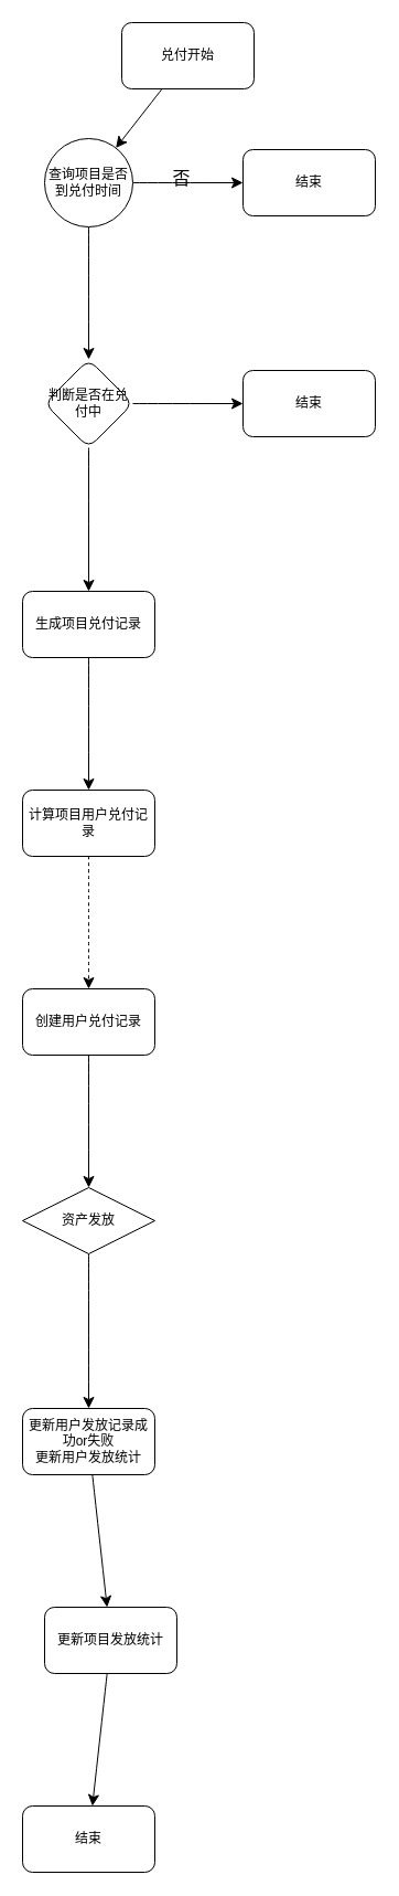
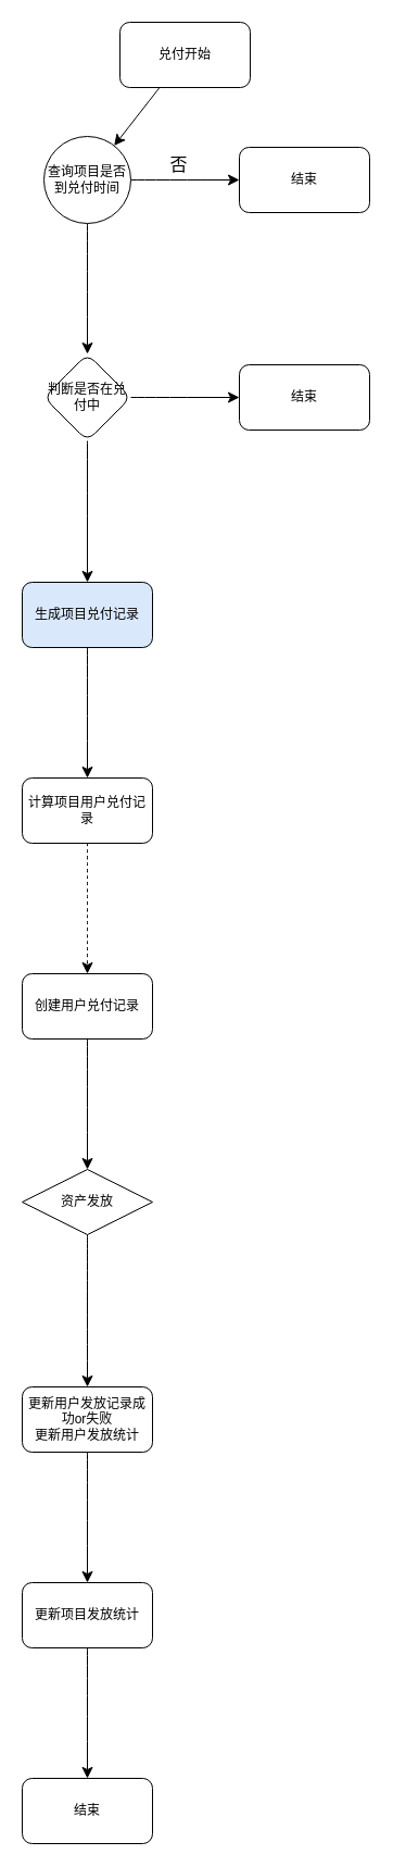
- <mxCell id="8" value="否" style="text;html=1;align=center;verticalAlign=middle;resizable=0;points=[];autosize=1;strokeColor=none;fillColor=none;fontSize=16;" vertex="1" parent="1"><mxGeometry x="146.5" y="145.5" width="34" height="31" as="geometry" /></mxCell>
+ <mxCell id="8" value="否" style="text;html=1;align=center;verticalAlign=middle;resizable=0;points=[];autosize=1;strokeColor=none;fillColor=none;fontSize=16;" vertex="1" parent="1"><mxGeometry x="146.5" y="135.5" width="34" height="31" as="geometry" /></mxCell>
- <mxCell id="14" value="生成项目兑付记录" style="whiteSpace=wrap;html=1;rounded=1;" vertex="1" parent="1"><mxGeometry x="20" y="535" width="120" height="60" as="geometry" /></mxCell>
+ <mxCell id="14" value="生成项目兑付记录" style="whiteSpace=wrap;html=1;rounded=1;fillColor=#dae8fc;" vertex="1" parent="1"><mxGeometry x="20" y="535" width="120" height="60" as="geometry" /></mxCell>
- <mxCell id="22" value="更新项目发放统计" style="whiteSpace=wrap;html=1;rounded=1;" vertex="1" parent="1"><mxGeometry x="40" y="1455" width="120" height="60" as="geometry" /></mxCell>
+ <mxCell id="22" value="更新项目发放统计" style="whiteSpace=wrap;html=1;rounded=1;" vertex="1" parent="1"><mxGeometry x="20" y="1455" width="120" height="60" as="geometry" /></mxCell>
